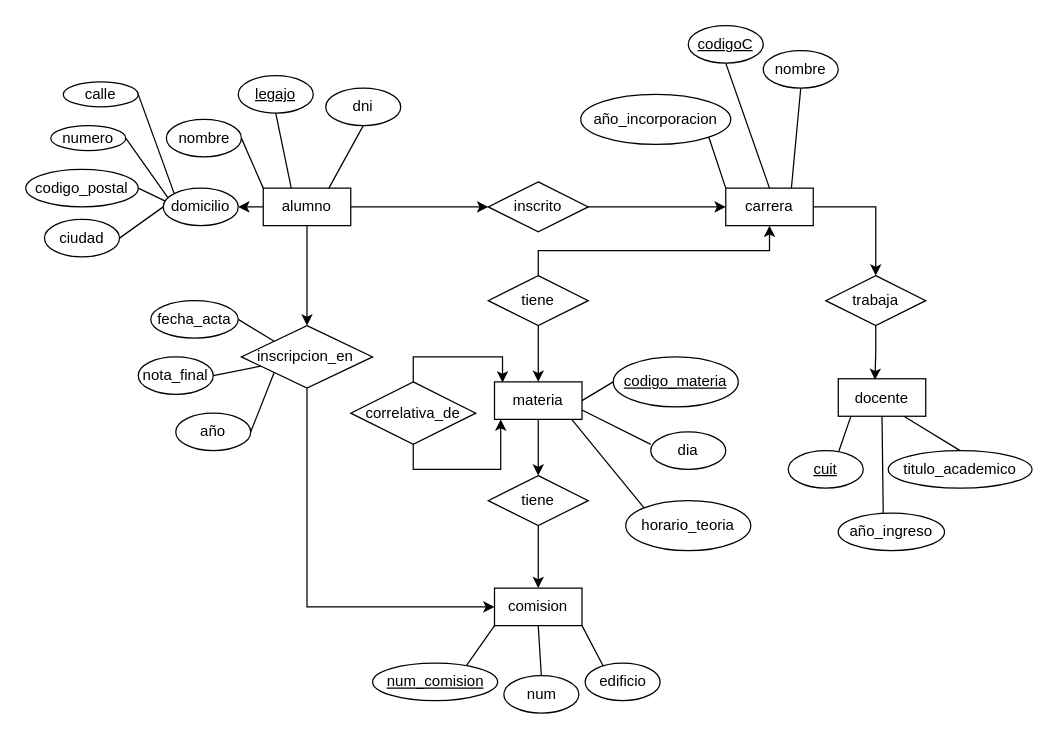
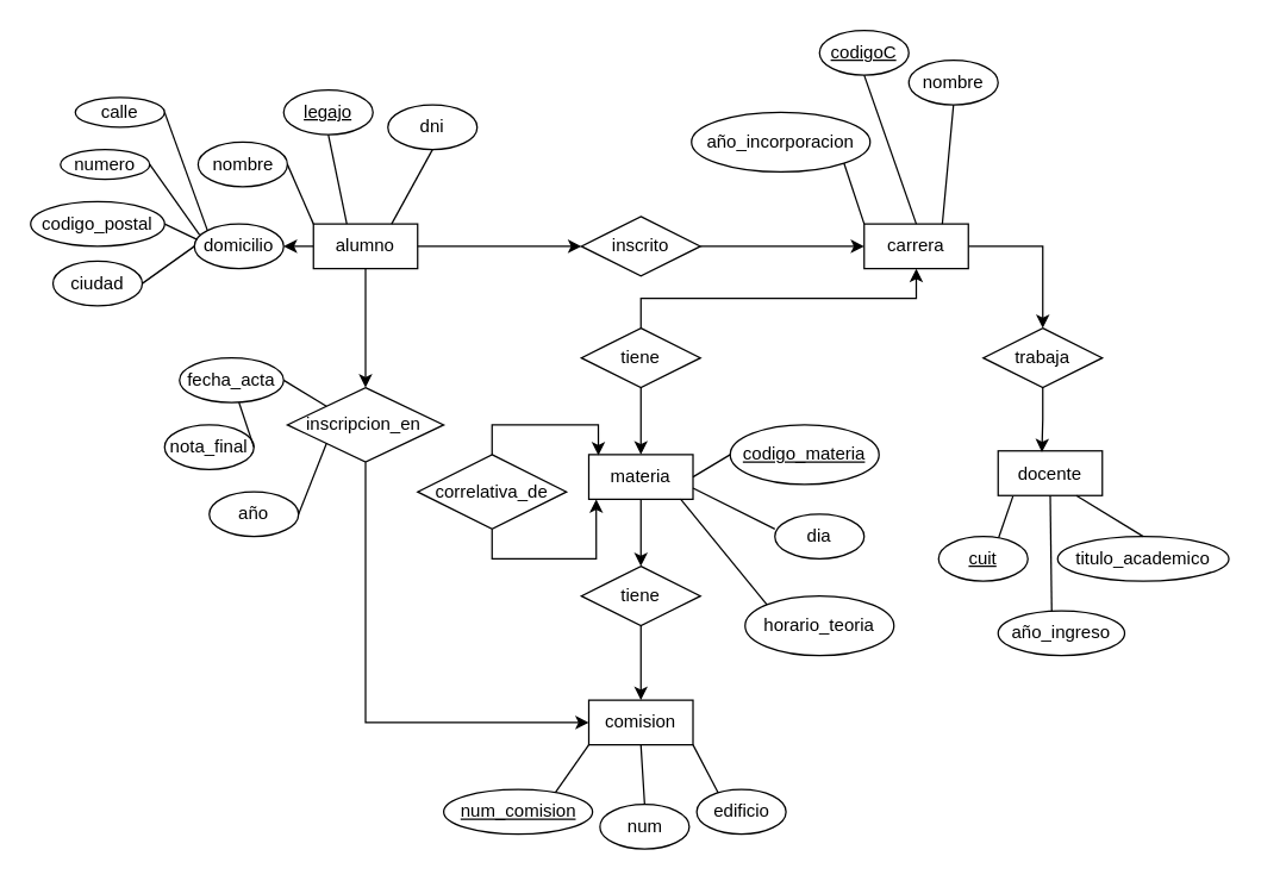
- <mxCell id="65" value="" style="endArrow=none;html=1;rounded=0;exitX=1;exitY=0.5;exitDx=0;exitDy=0;" edge="1" parent="1" source="46" target="44"><mxGeometry width="50" height="50" relative="1" as="geometry"><mxPoint x="210" y="320" as="sourcePoint" /><mxPoint x="210" y="350" as="targetPoint" /></mxGeometry></mxCell>
+ <mxCell id="65" value="" style="endArrow=none;html=1;rounded=0;exitX=1;exitY=0.5;exitDx=0;exitDy=0;" edge="1" parent="1" source="46" target="47"><mxGeometry width="50" height="50" relative="1" as="geometry"><mxPoint x="210" y="320" as="sourcePoint" /><mxPoint x="210" y="350" as="targetPoint" /></mxGeometry></mxCell>
